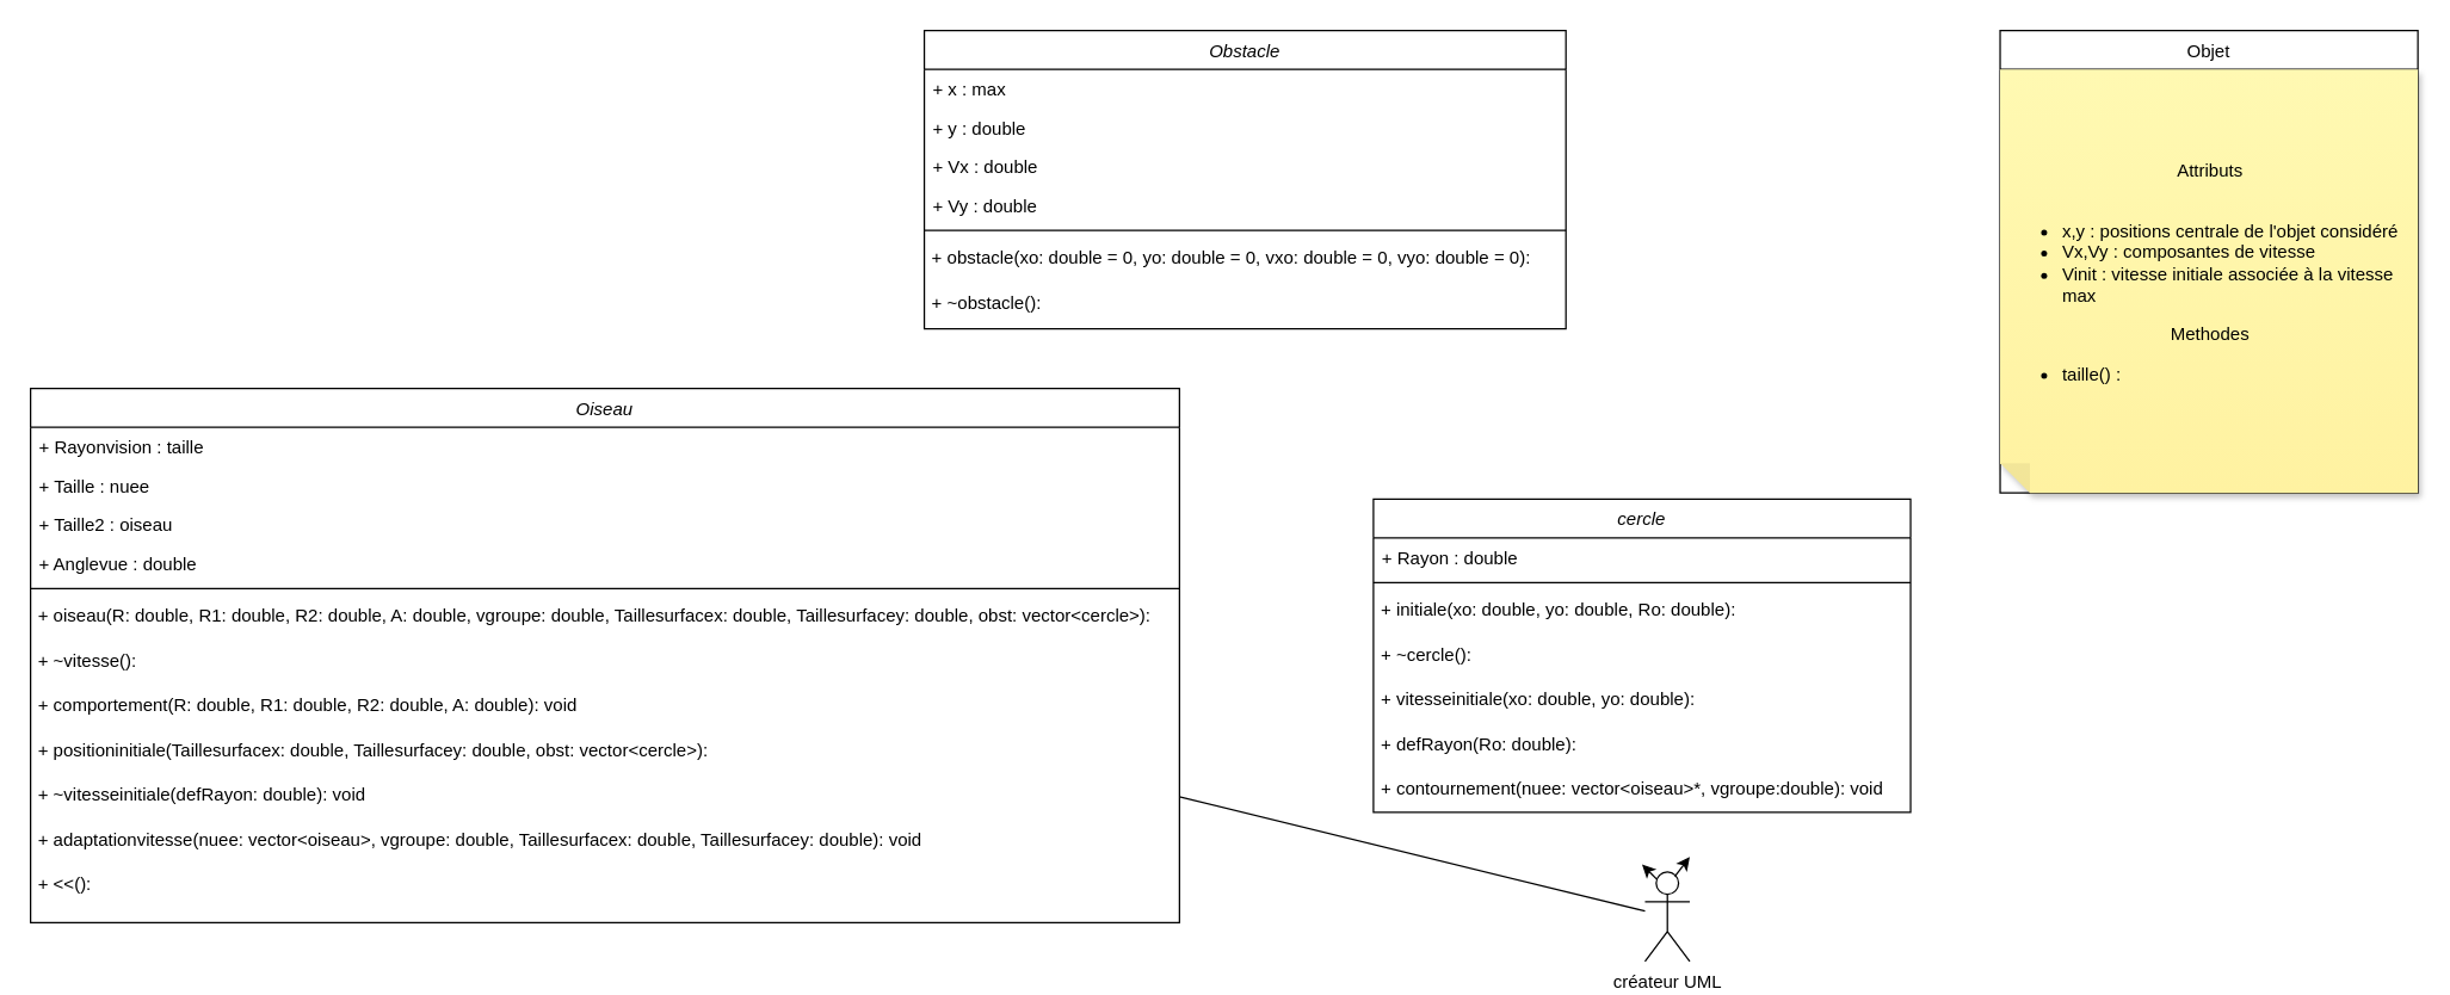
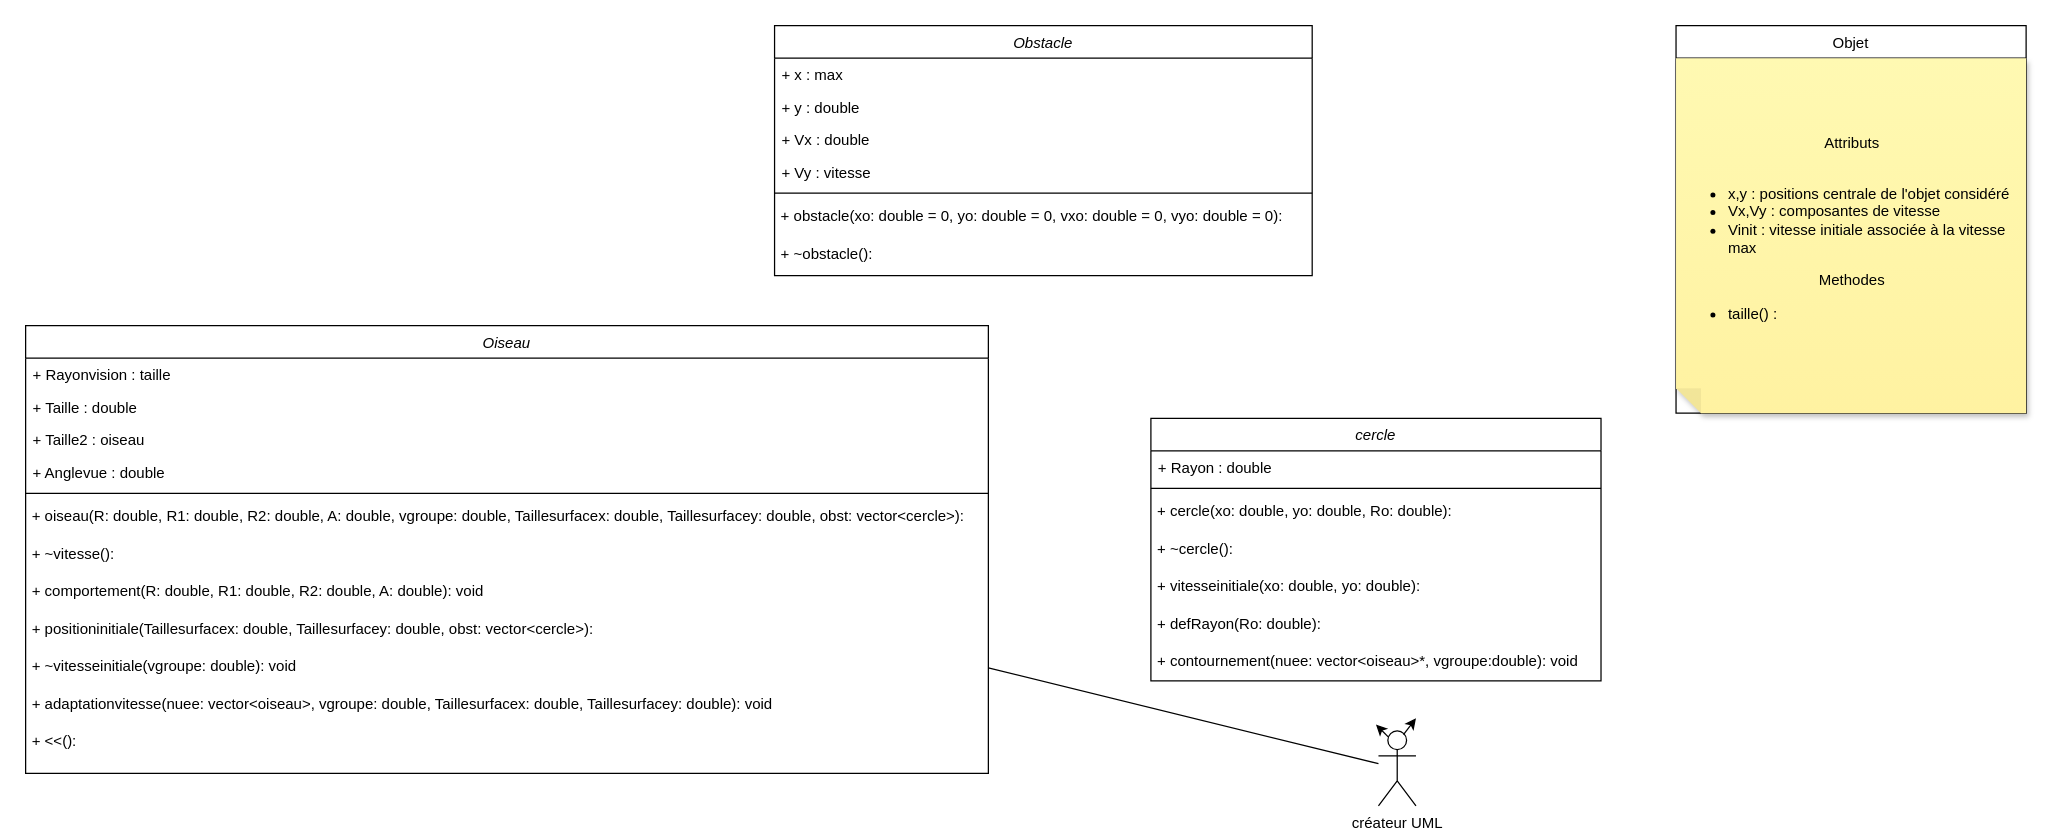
- <mxCell id="11" value="+ Vy : double" style="text;align=left;verticalAlign=top;spacingLeft=4;spacingRight=4;overflow=hidden;rotatable=0;points=[[0,0.5],[1,0.5]];portConstraint=eastwest;rounded=0;shadow=0;html=0;" parent="7" vertex="1"><mxGeometry y="104" width="430" height="26" as="geometry" /></mxCell>
+ <mxCell id="11" value="+ Vy : vitesse" style="text;align=left;verticalAlign=top;spacingLeft=4;spacingRight=4;overflow=hidden;rotatable=0;points=[[0,0.5],[1,0.5]];portConstraint=eastwest;rounded=0;shadow=0;html=0;" parent="7" vertex="1"><mxGeometry y="104" width="430" height="26" as="geometry" /></mxCell>
- <mxCell id="17" value="+ Taille : nuee" style="text;align=left;verticalAlign=top;spacingLeft=4;spacingRight=4;overflow=hidden;rotatable=0;points=[[0,0.5],[1,0.5]];portConstraint=eastwest;rounded=0;shadow=0;html=0;" vertex="1" parent="15"><mxGeometry y="52" width="770" height="26" as="geometry" /></mxCell>
+ <mxCell id="17" value="+ Taille : double" style="text;align=left;verticalAlign=top;spacingLeft=4;spacingRight=4;overflow=hidden;rotatable=0;points=[[0,0.5],[1,0.5]];portConstraint=eastwest;rounded=0;shadow=0;html=0;" vertex="1" parent="15"><mxGeometry y="52" width="770" height="26" as="geometry" /></mxCell>
- <mxCell id="31" value="&lt;div&gt;&amp;nbsp;+ initiale(xo: double, yo: double, Ro: double):&lt;/div&gt;" style="text;html=1;align=left;verticalAlign=middle;resizable=0;points=[];autosize=1;strokeColor=none;fillColor=none;" vertex="1" parent="28"><mxGeometry y="60" width="360" height="30" as="geometry" /></mxCell>
+ <mxCell id="31" value="&lt;div&gt;&amp;nbsp;+ cercle(xo: double, yo: double, Ro: double):&lt;/div&gt;" style="text;html=1;align=left;verticalAlign=middle;resizable=0;points=[];autosize=1;strokeColor=none;fillColor=none;" vertex="1" parent="28"><mxGeometry y="60" width="360" height="30" as="geometry" /></mxCell>
- <mxCell id="25" value="&lt;div&gt;&amp;nbsp;+ ~vitesseinitiale(defRayon: double): void&lt;/div&gt;" style="text;html=1;align=left;verticalAlign=middle;resizable=0;points=[];autosize=1;strokeColor=none;fillColor=none;" vertex="1" parent="15"><mxGeometry y="258" width="770" height="30" as="geometry" /></mxCell>
+ <mxCell id="25" value="&lt;div&gt;&amp;nbsp;+ ~vitesseinitiale(vgroupe: double): void&lt;/div&gt;" style="text;html=1;align=left;verticalAlign=middle;resizable=0;points=[];autosize=1;strokeColor=none;fillColor=none;" vertex="1" parent="15"><mxGeometry y="258" width="770" height="30" as="geometry" /></mxCell>
